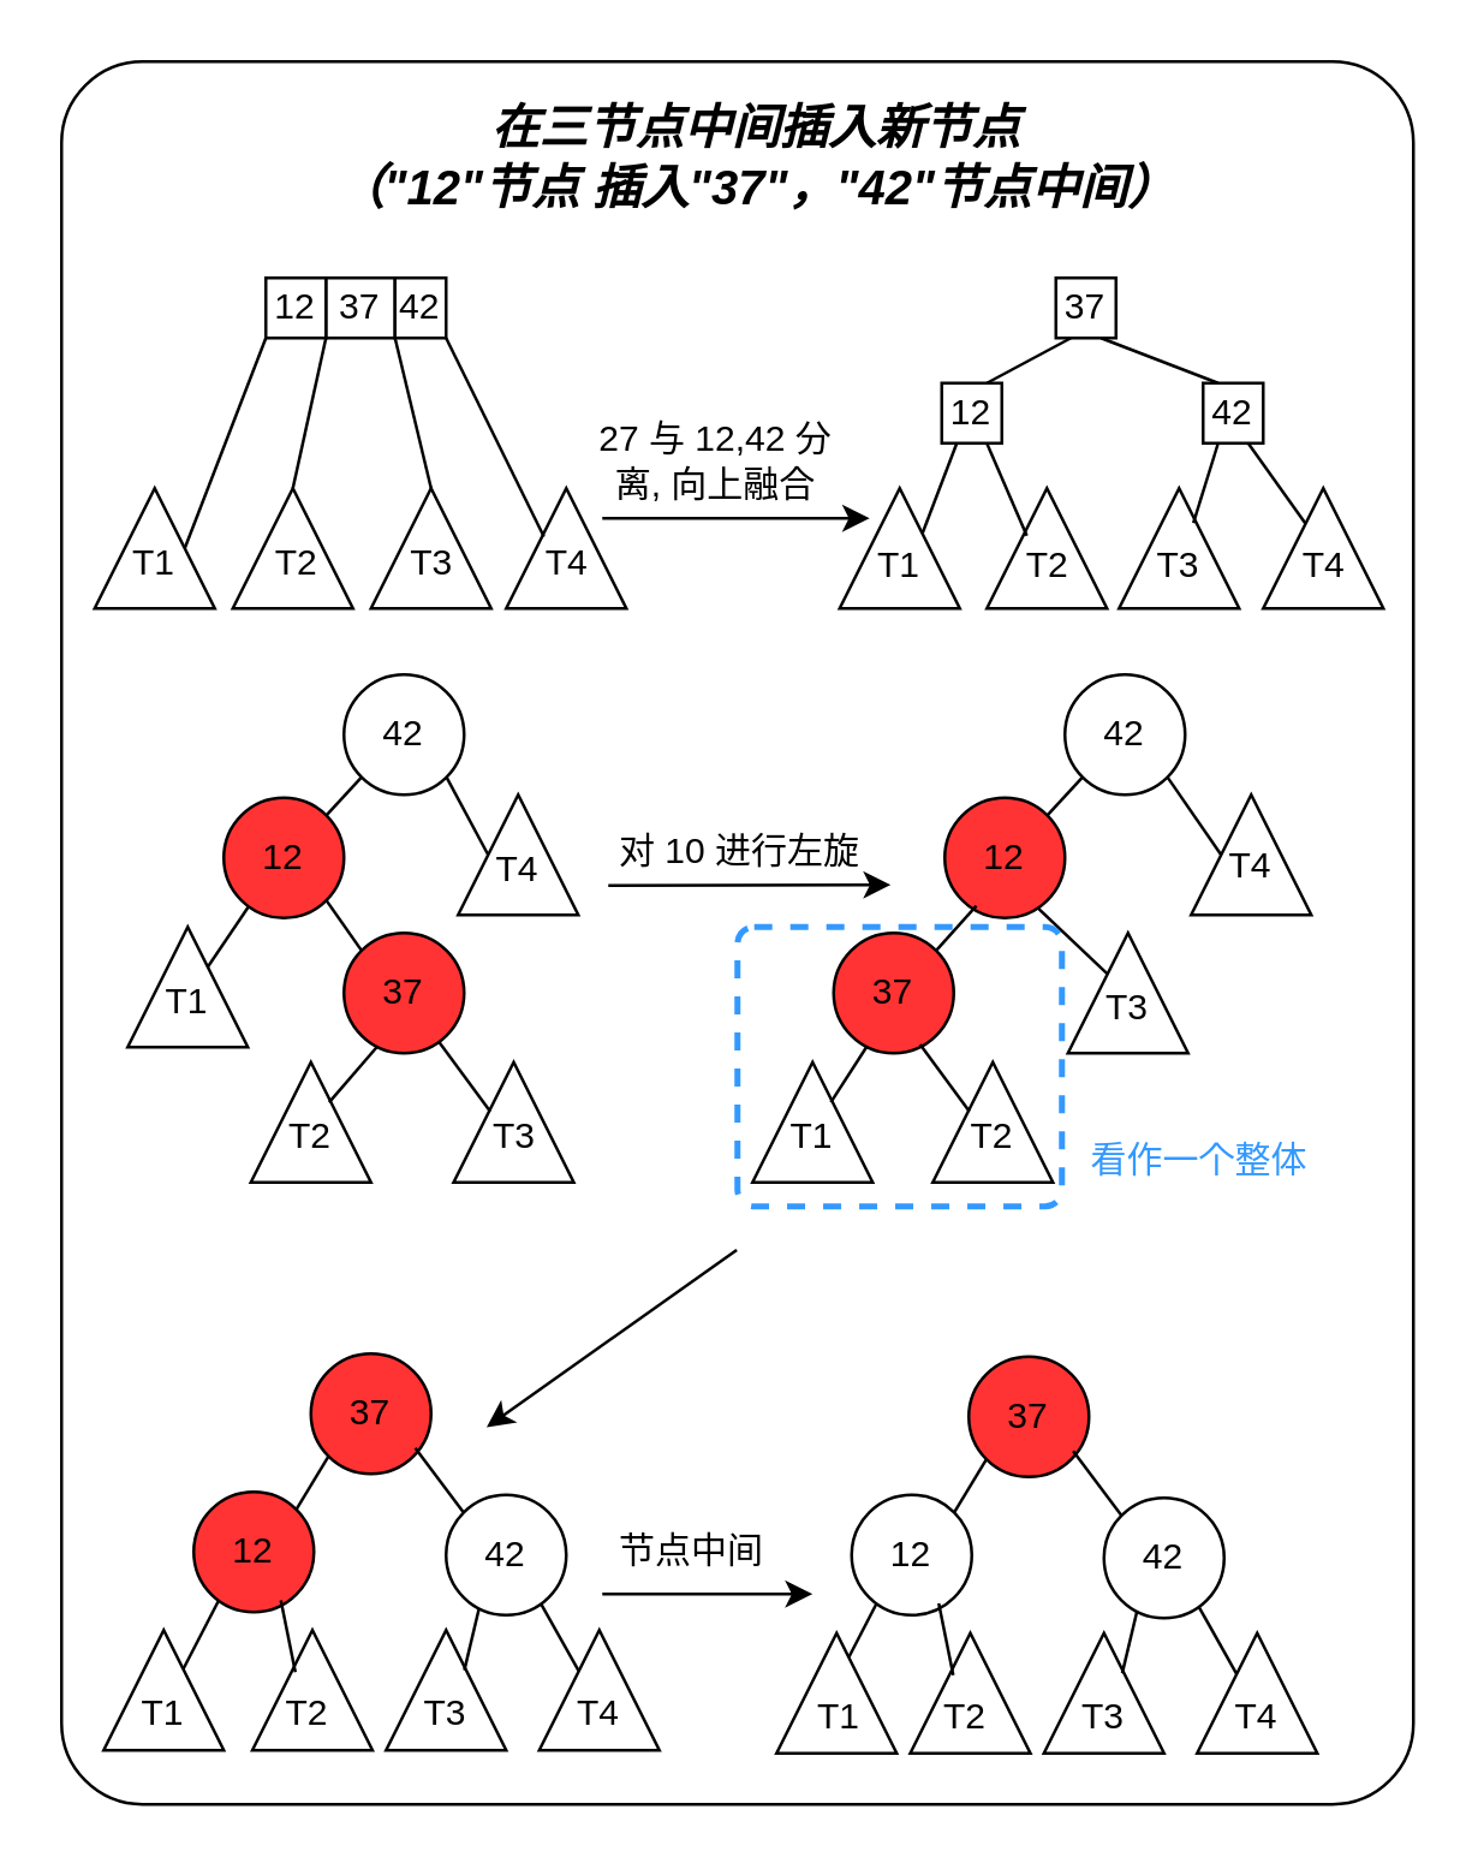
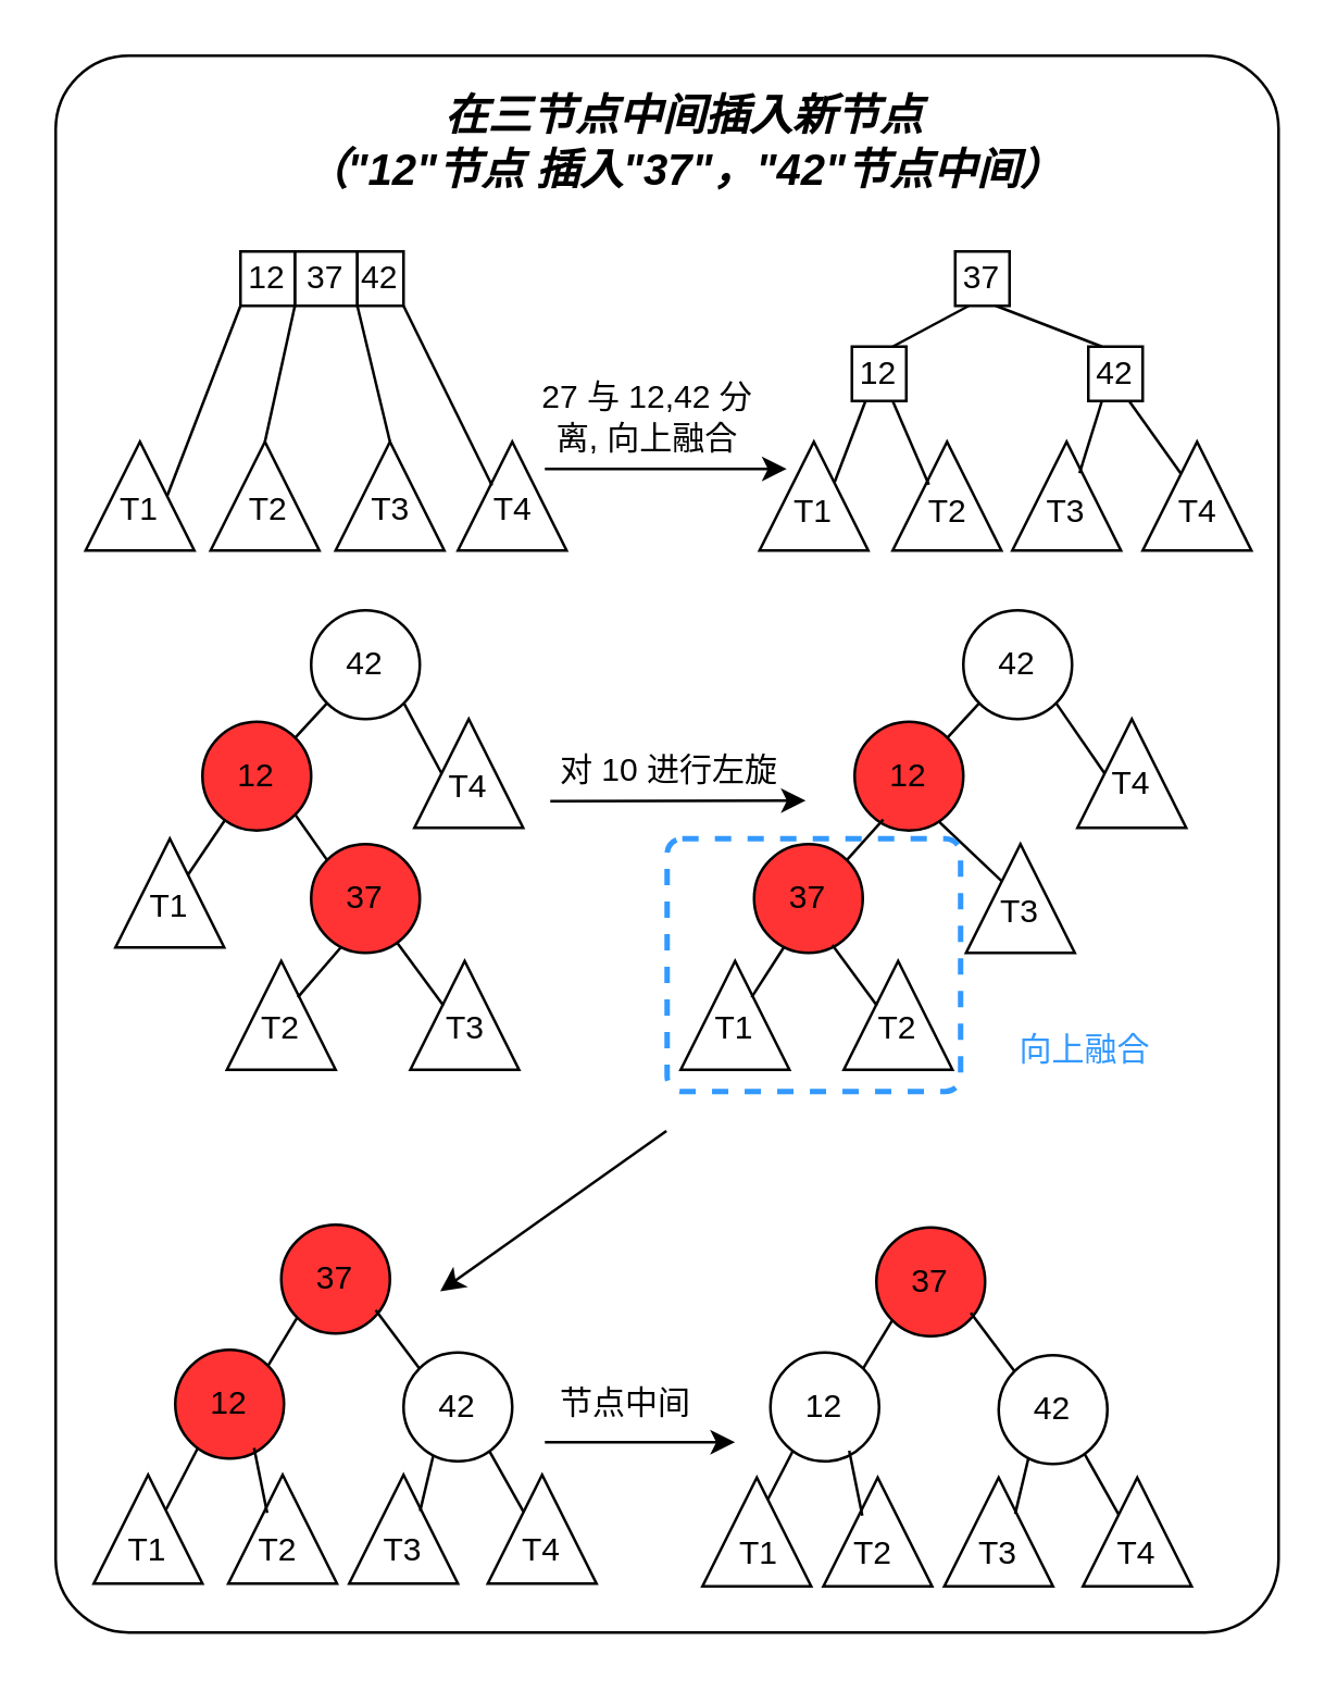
- <mxCell id="92" value="&lt;font color=&quot;#3399ff&quot;&gt;看作一个整体&lt;/font&gt;" style="text;html=1;strokeColor=none;fillColor=none;align=center;verticalAlign=middle;whiteSpace=wrap;rounded=0;dashed=1;" vertex="1" parent="1"><mxGeometry x="345.5" y="371" width="106" height="30" as="geometry" /></mxCell>
+ <mxCell id="92" value="&lt;font color=&quot;#3399ff&quot;&gt;向上融合&lt;/font&gt;" style="text;html=1;strokeColor=none;fillColor=none;align=center;verticalAlign=middle;whiteSpace=wrap;rounded=0;dashed=1;" vertex="1" parent="1"><mxGeometry x="345.5" y="371" width="106" height="30" as="geometry" /></mxCell>
